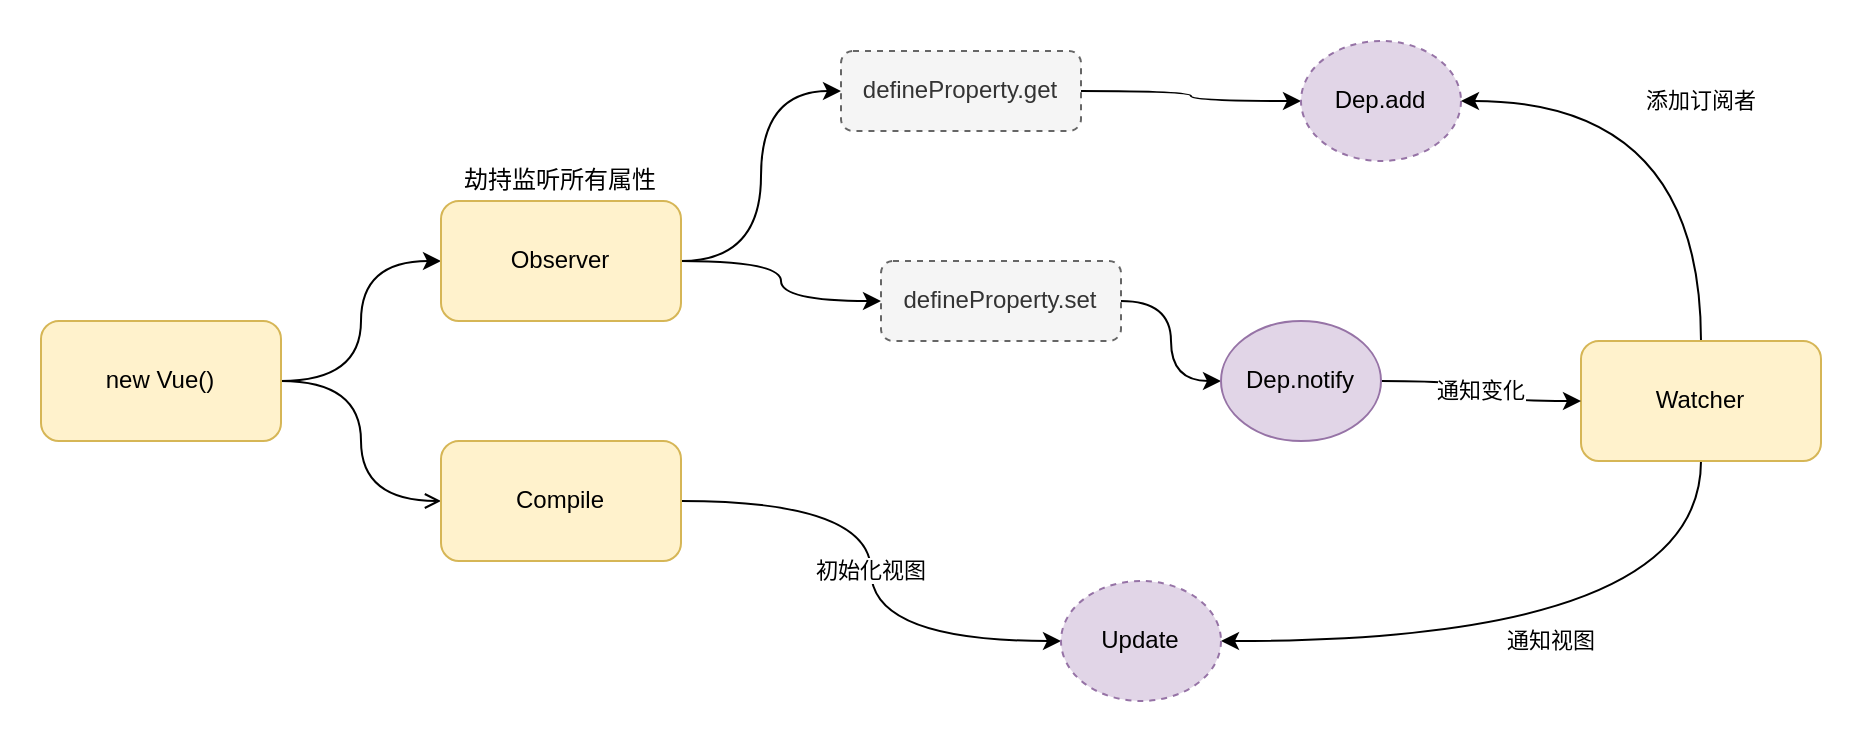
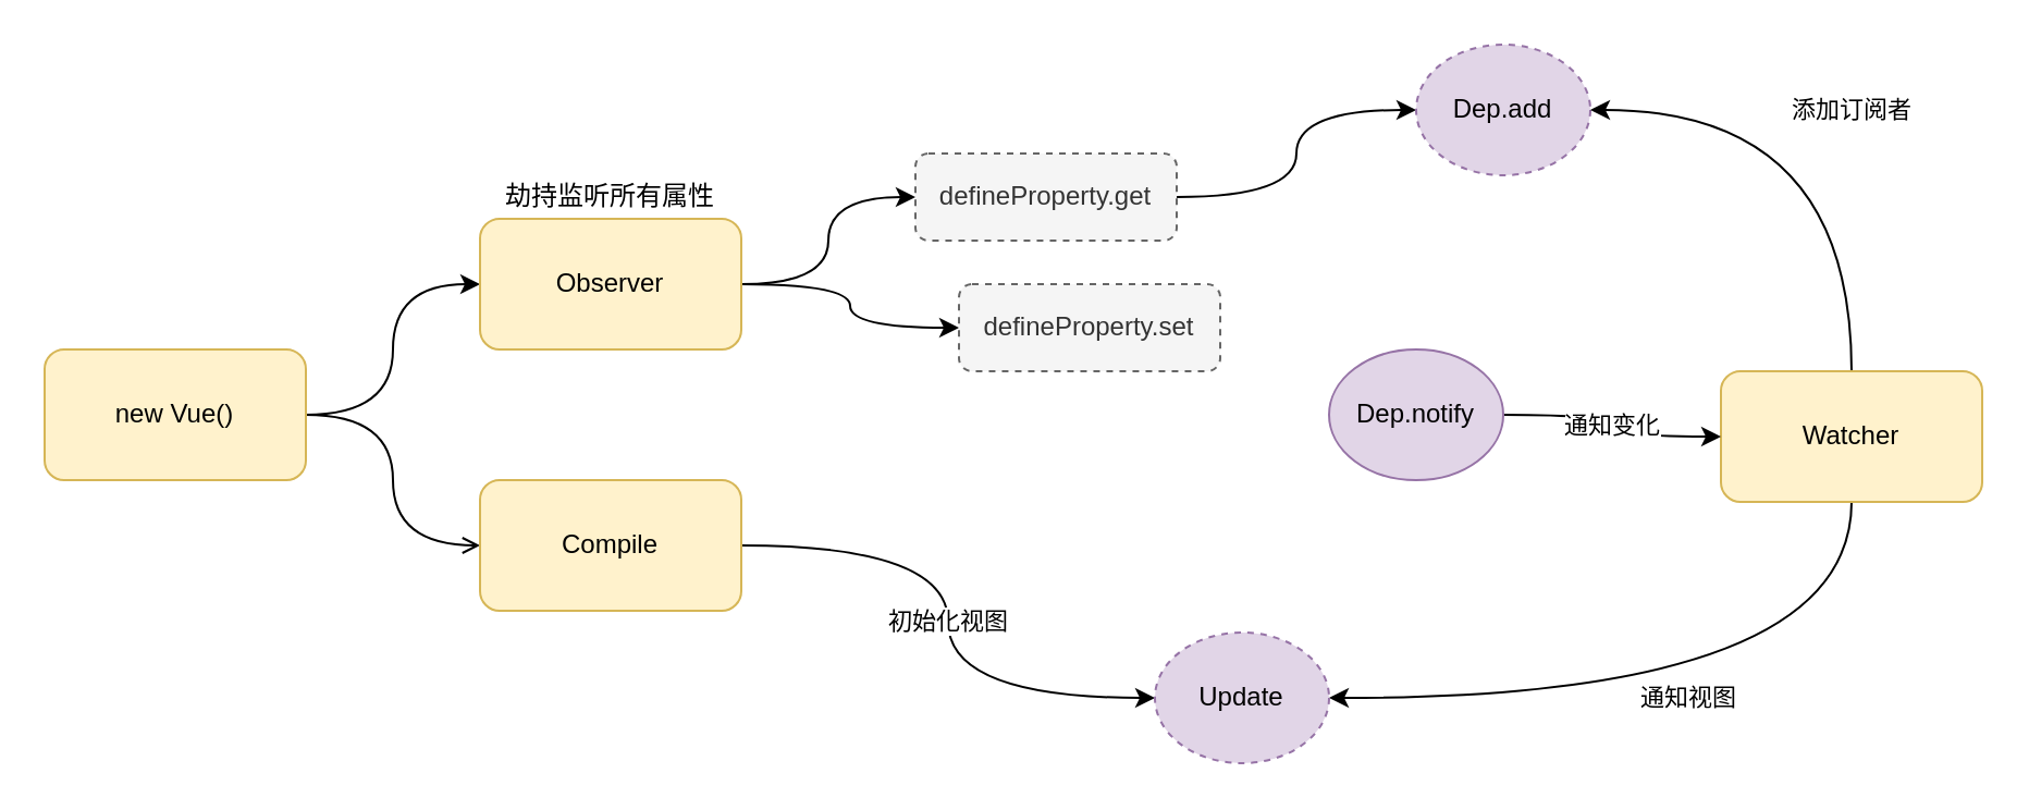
- <mxCell id="12" value="defineProperty.get" style="rounded=1;whiteSpace=wrap;html=1;fillColor=#f5f5f5;strokeColor=#666666;dashed=1;fontColor=#333333;" vertex="1" parent="1"><mxGeometry x="420" y="25" width="120" height="40" as="geometry" /></mxCell>
+ <mxCell id="12" value="defineProperty.get" style="rounded=1;whiteSpace=wrap;html=1;fillColor=#f5f5f5;strokeColor=#666666;dashed=1;fontColor=#333333;" vertex="1" parent="1"><mxGeometry x="420" y="70" width="120" height="40" as="geometry" /></mxCell>
- <mxCell id="13" style="edgeStyle=orthogonalEdgeStyle;curved=1;orthogonalLoop=1;jettySize=auto;html=1;entryX=0;entryY=0.5;entryDx=0;entryDy=0;" edge="1" parent="1" source="14" target="21"><mxGeometry relative="1" as="geometry" /></mxCell>
